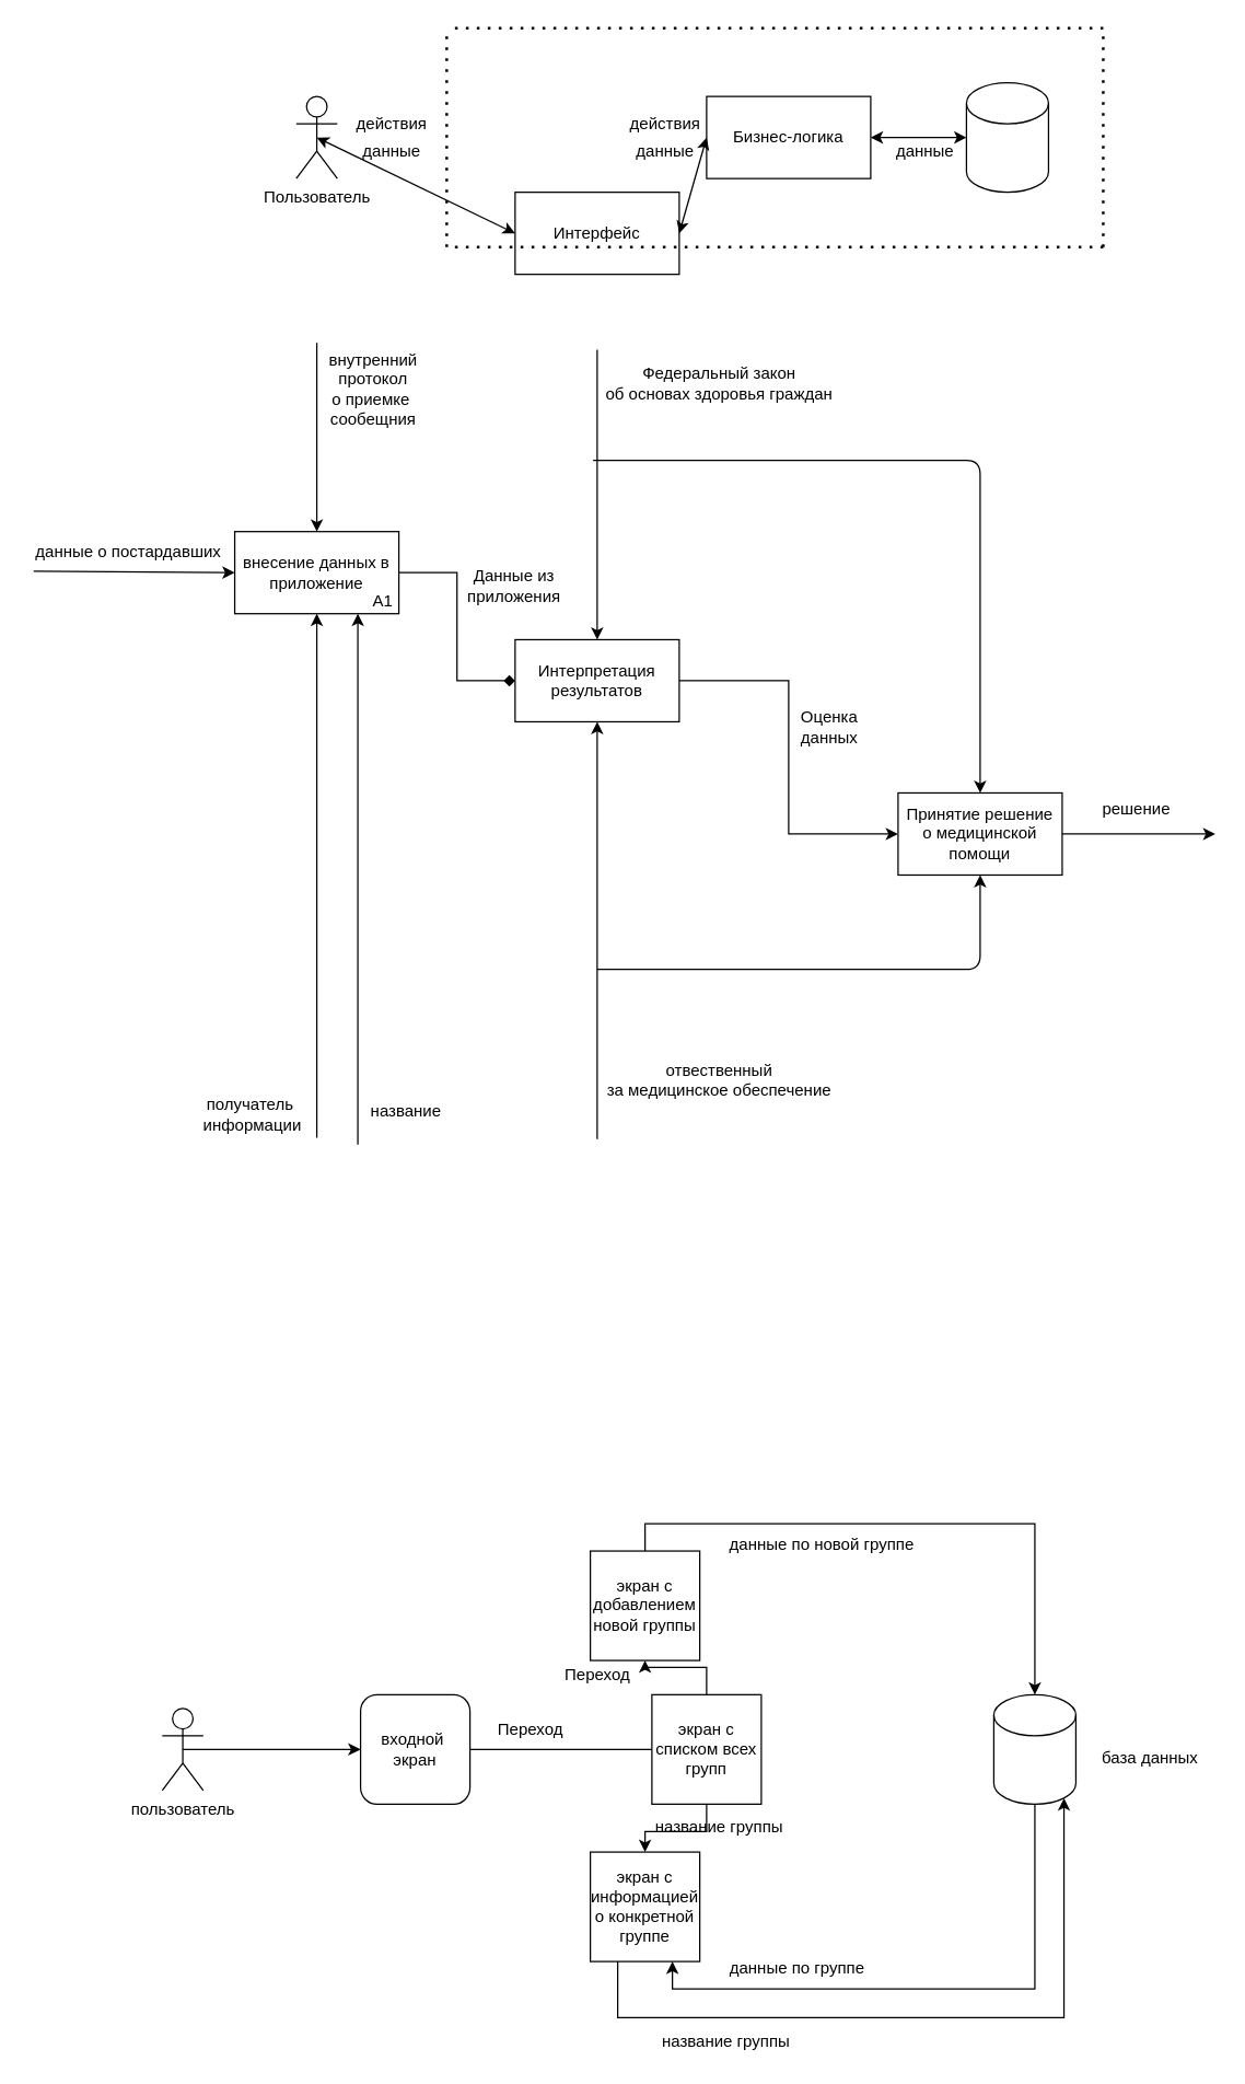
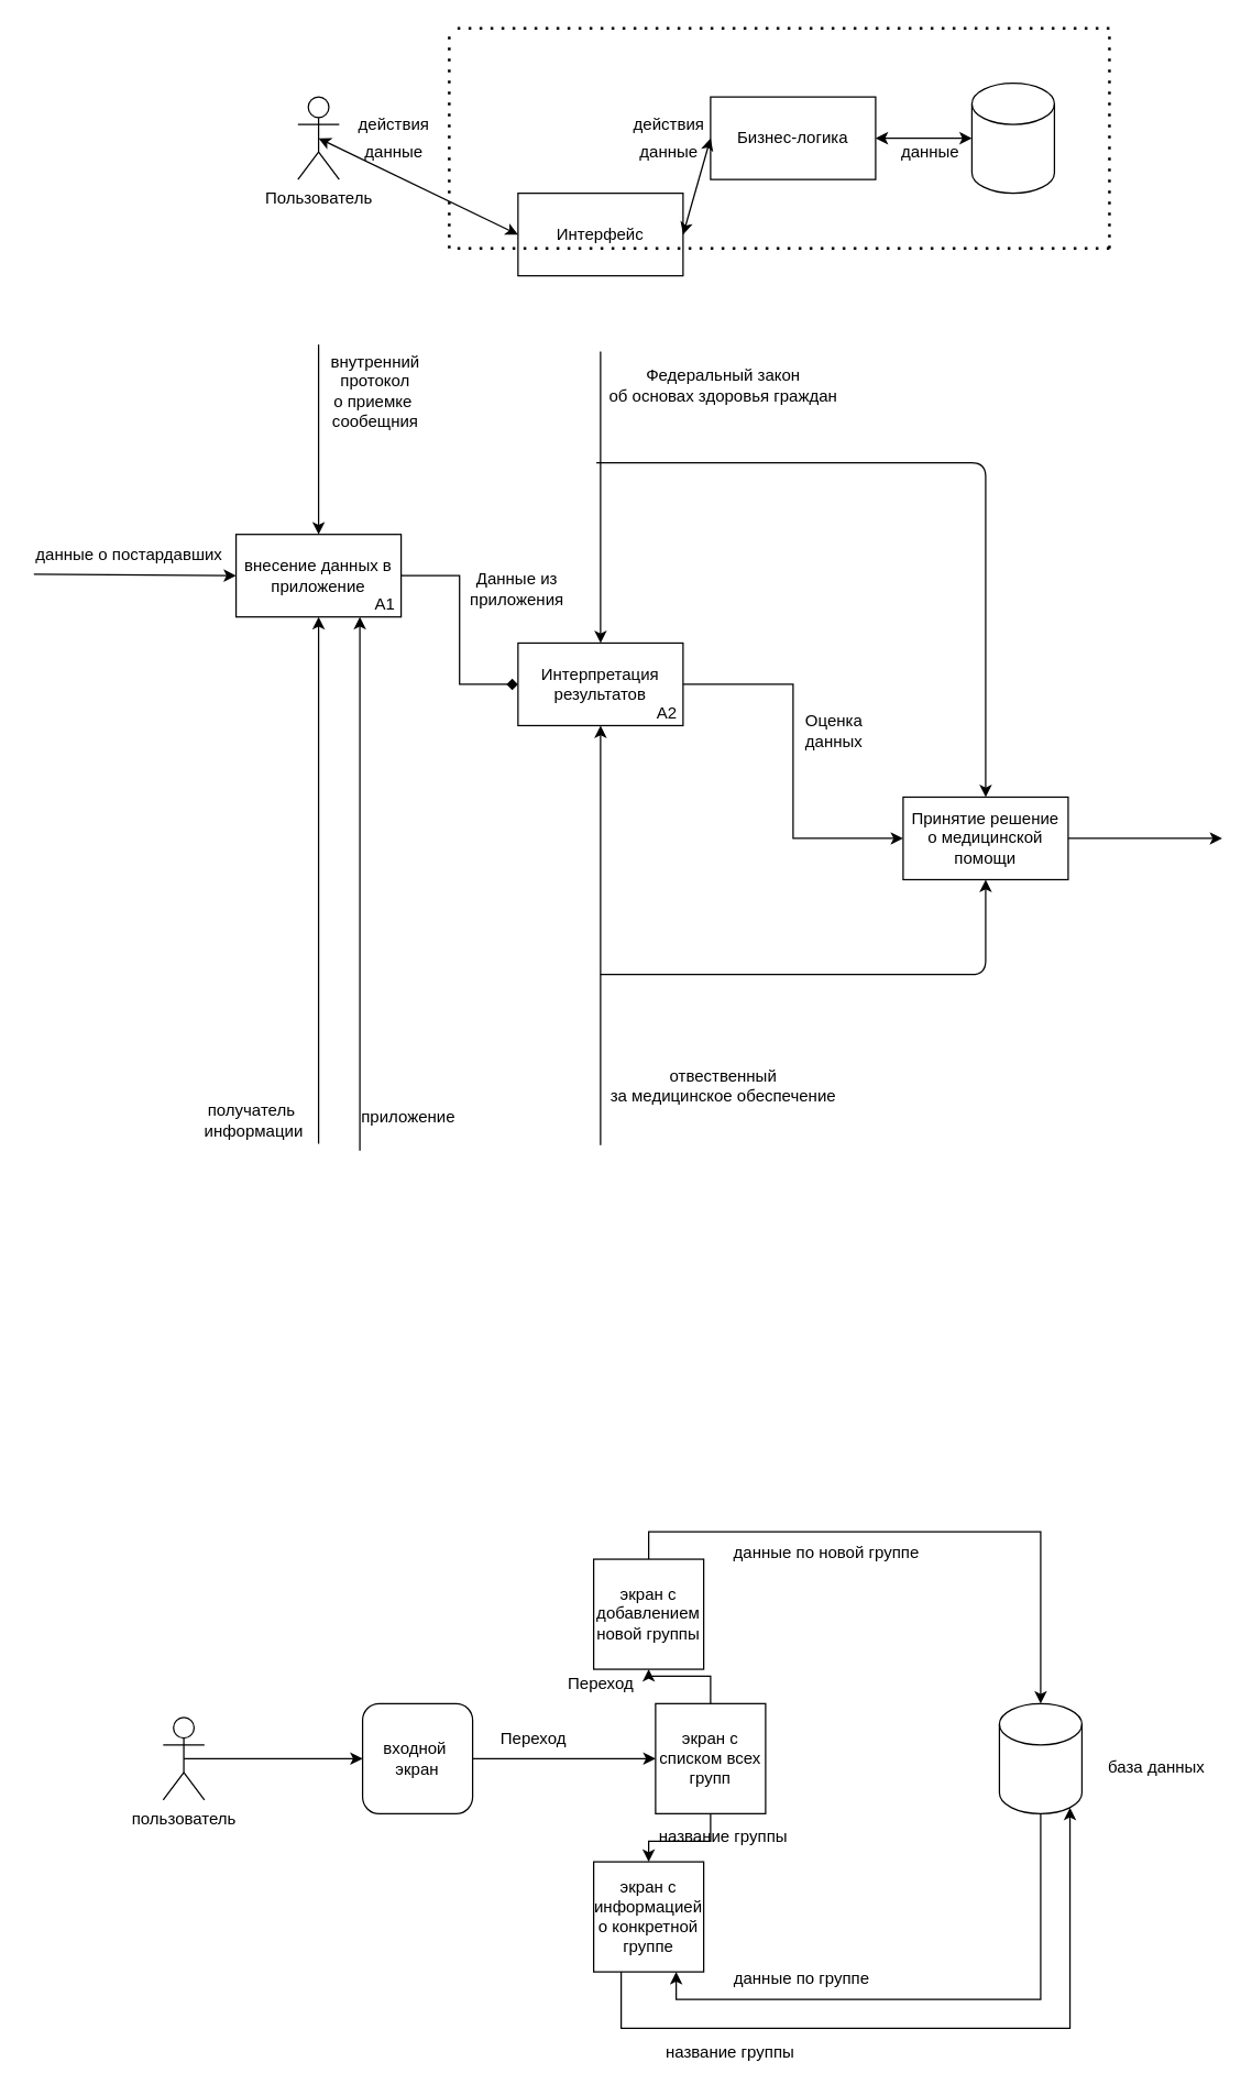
+ <mxCell id="38" value="А2" style="text;html=1;align=center;verticalAlign=middle;resizable=0;points=[];autosize=1;" vertex="1" parent="1"><mxGeometry x="471" y="509" width="25" height="18" as="geometry" /></mxCell>
- <mxCell id="40" value="решение" style="text;html=1;align=center;verticalAlign=middle;resizable=0;points=[];autosize=1;" vertex="1" parent="1"><mxGeometry x="800" y="582" width="60" height="18" as="geometry" /></mxCell>
- <mxCell id="23" value="название" style="text;html=1;align=center;verticalAlign=middle;resizable=0;points=[];autosize=1;" vertex="1" parent="1"><mxGeometry x="257" y="803" width="78" height="18" as="geometry" /></mxCell>
+ <mxCell id="23" value="приложение" style="text;html=1;align=center;verticalAlign=middle;resizable=0;points=[];autosize=1;" vertex="1" parent="1"><mxGeometry x="257" y="803" width="78" height="18" as="geometry" /></mxCell>
- <mxCell id="43" style="edgeStyle=orthogonalEdgeStyle;rounded=0;orthogonalLoop=1;jettySize=auto;html=1;exitX=1;exitY=0.5;exitDx=0;exitDy=0;entryX=0;entryY=0.5;entryDx=0;entryDy=0;endArrow=none;" edge="1" parent="1" source="44" target="47"><mxGeometry relative="1" as="geometry" /></mxCell>
+ <mxCell id="43" style="edgeStyle=orthogonalEdgeStyle;rounded=0;orthogonalLoop=1;jettySize=auto;html=1;exitX=1;exitY=0.5;exitDx=0;exitDy=0;entryX=0;entryY=0.5;entryDx=0;entryDy=0;" edge="1" parent="1" source="44" target="47"><mxGeometry relative="1" as="geometry" /></mxCell>
